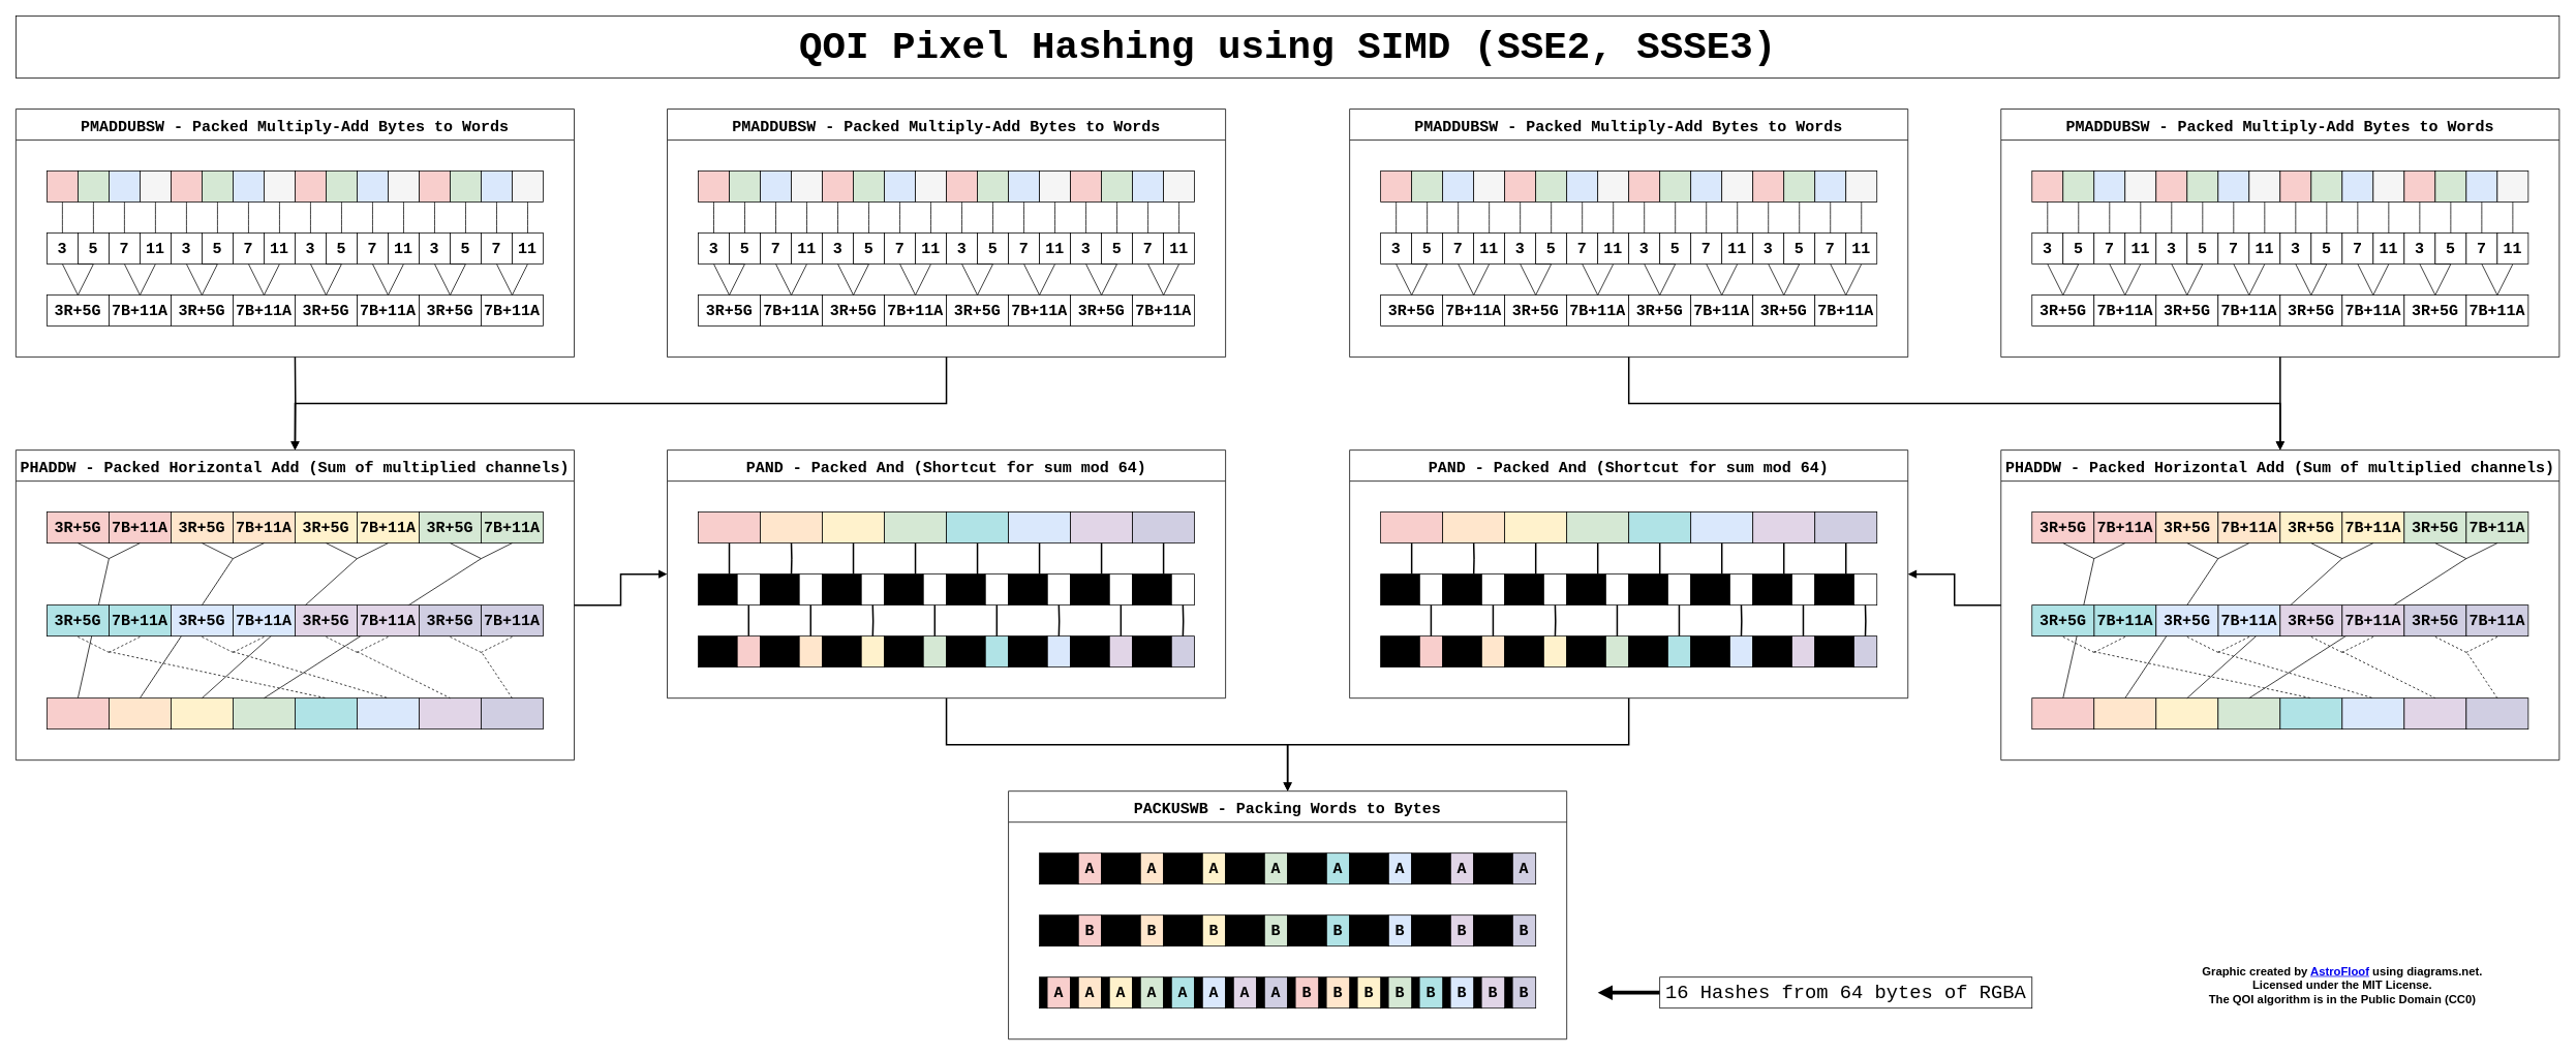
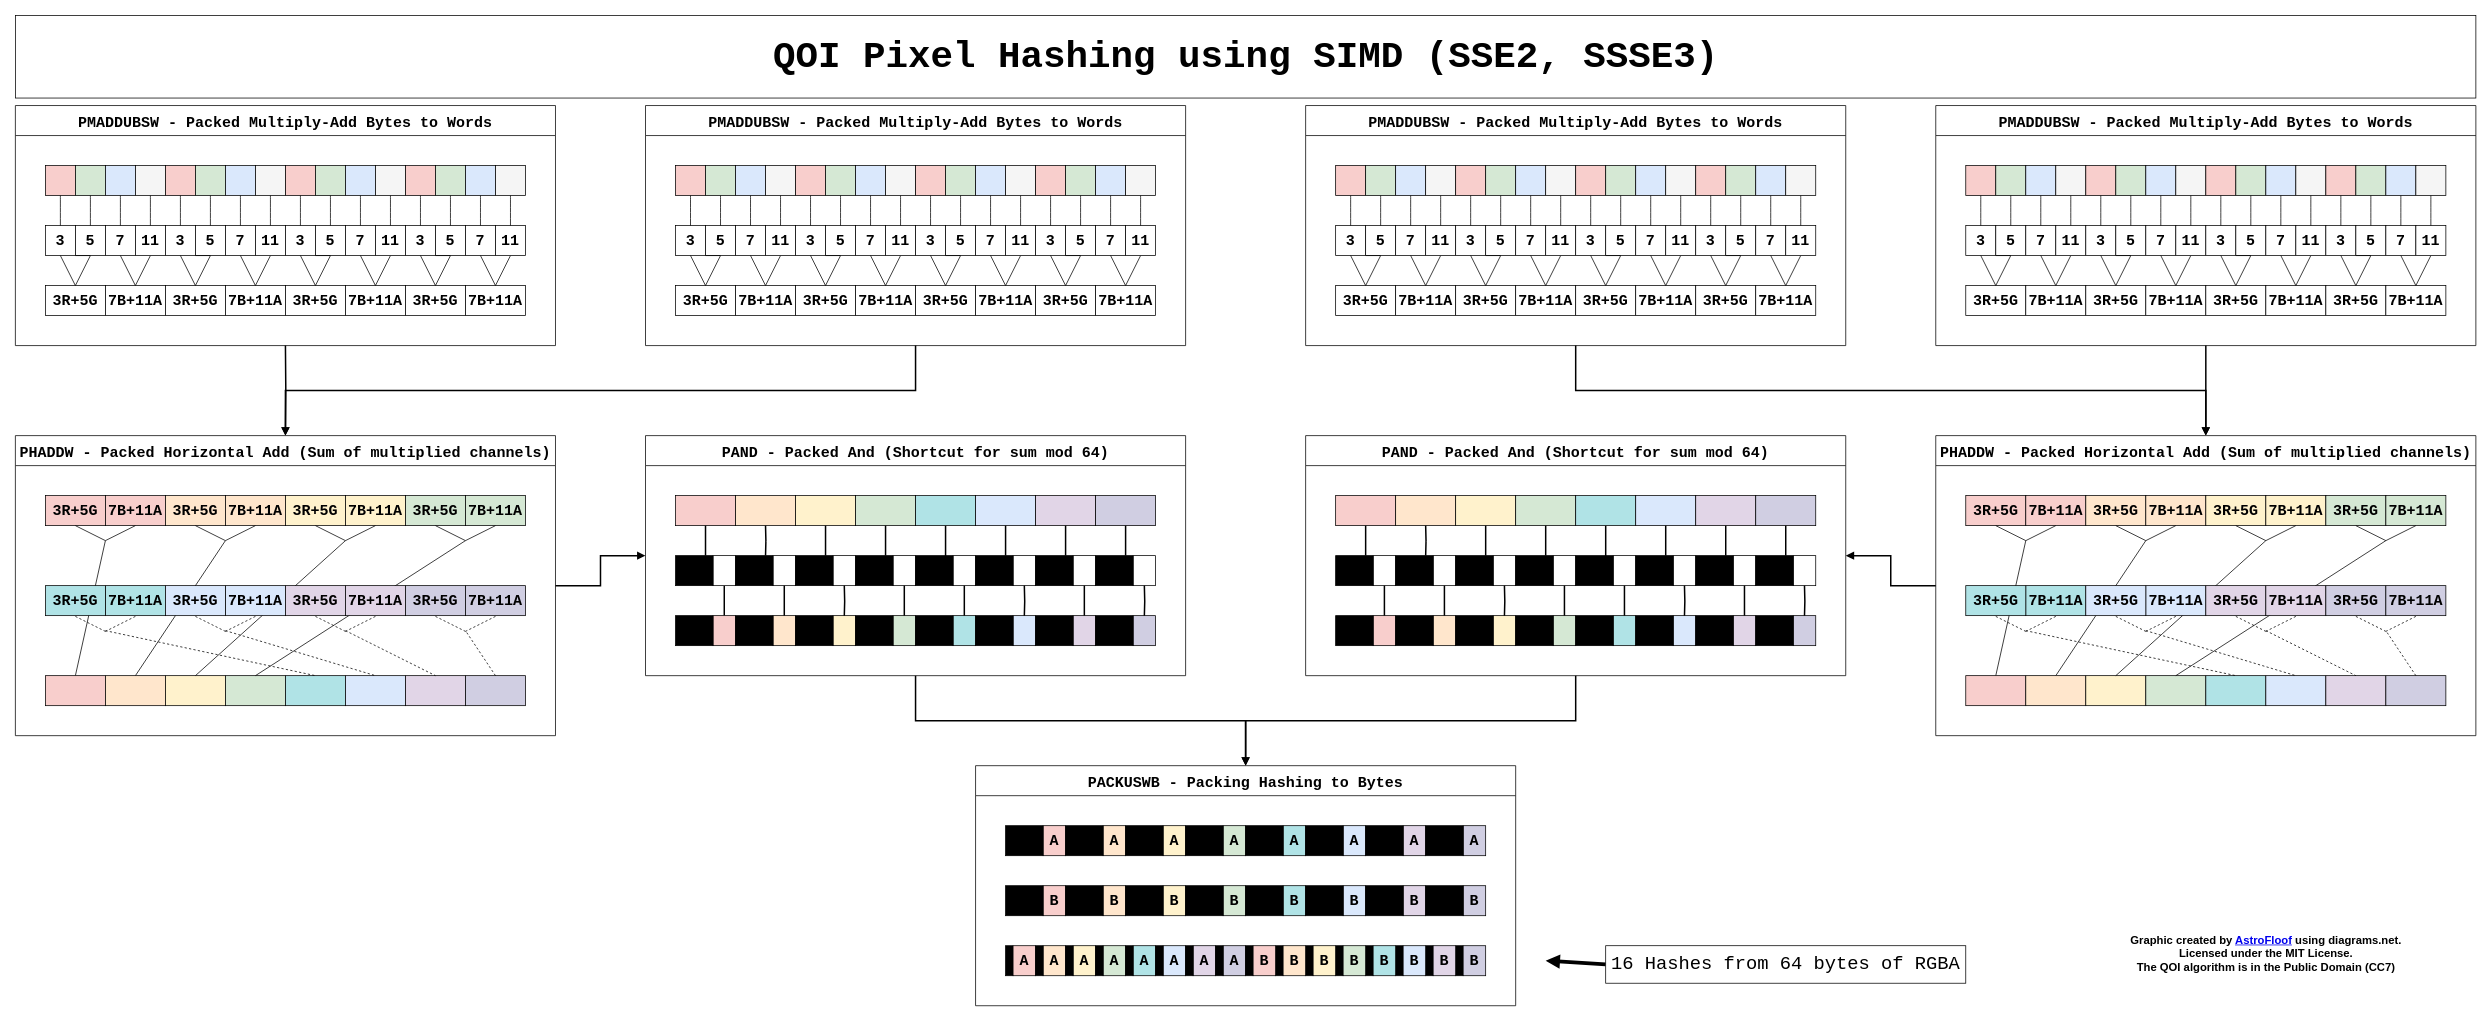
- <mxCell id="583" value="QOI Pixel Hashing using SIMD (SSE2, SSSE3)" style="rounded=0;html=1;fontFamily=Courier New;fontSize=50;strokeColor=#000000;fillColor=#FFFFFF;fontStyle=1" parent="1" vertex="1"><mxGeometry width="3280" height="80" as="geometry" x="20" y="20" /></mxCell>
+ <mxCell id="583" value="QOI Pixel Hashing using SIMD (SSE2, SSSE3)" style="rounded=0;html=1;fontFamily=Courier New;fontSize=50;strokeColor=#000000;fillColor=#FFFFFF;fontStyle=1" parent="1" vertex="1"><mxGeometry x="20" y="20" width="3280" height="110" as="geometry" /></mxCell>
- <mxCell id="518" value="PACKUSWB - Packing Words to Bytes" style="swimlane;fontFamily=Courier New;fontSize=20;html=0;startSize=40;" parent="1" vertex="1"><mxGeometry x="1300" y="1020" width="720" height="320" as="geometry" /></mxCell>
+ <mxCell id="518" value="PACKUSWB - Packing Hashing to Bytes" style="swimlane;fontFamily=Courier New;fontSize=20;html=0;startSize=40;" parent="1" vertex="1"><mxGeometry x="1300" y="1020" width="720" height="320" as="geometry" /></mxCell>
- <mxCell id="598" value="&lt;br&gt;Graphic created by &lt;a href=&quot;https://github.com/AstroFloof/qoi-rust-simd/blob/master/README.md&quot;&gt;AstroFloof&lt;/a&gt;&amp;nbsp;using diagrams.net.&lt;br&gt;Licensed under the MIT License.&lt;br&gt;The QOI algorithm is in the Public Domain (CC0)" style="text;strokeColor=none;fillColor=none;align=center;verticalAlign=bottom;rounded=0;fontFamily=Helvetica;fontSize=15;fontStyle=1;html=1;" parent="1" vertex="1"><mxGeometry x="2740" y="1120" width="560" height="180" as="geometry" /></mxCell>
+ <mxCell id="598" value="&lt;br&gt;Graphic created by &lt;a href=&quot;https://github.com/AstroFloof/qoi-rust-simd/blob/master/README.md&quot;&gt;AstroFloof&lt;/a&gt;&amp;nbsp;using diagrams.net.&lt;br&gt;Licensed under the MIT License.&lt;br&gt;The QOI algorithm is in the Public Domain (CC7)" style="text;strokeColor=none;fillColor=none;align=center;verticalAlign=bottom;rounded=0;fontFamily=Helvetica;fontSize=15;fontStyle=1;html=1;" parent="1" vertex="1"><mxGeometry x="2740" y="1120" width="560" height="180" as="geometry" /></mxCell>
- <mxCell id="597" value="16 Hashes from 64 bytes of RGBA" style="rounded=0;whiteSpace=wrap;html=1;fontFamily=Courier New;fontSize=25;strokeColor=#000000;fillColor=#FFFFFF;" parent="1" vertex="1"><mxGeometry x="2140" y="1260" width="480" height="40" as="geometry" /></mxCell>
+ <mxCell id="597" value="16 Hashes from 64 bytes of RGBA" style="rounded=0;whiteSpace=wrap;html=1;fontFamily=Courier New;fontSize=25;strokeColor=#000000;fillColor=#FFFFFF;" parent="1" vertex="1"><mxGeometry x="2140" y="1260" width="480" height="50" as="geometry" /></mxCell>
